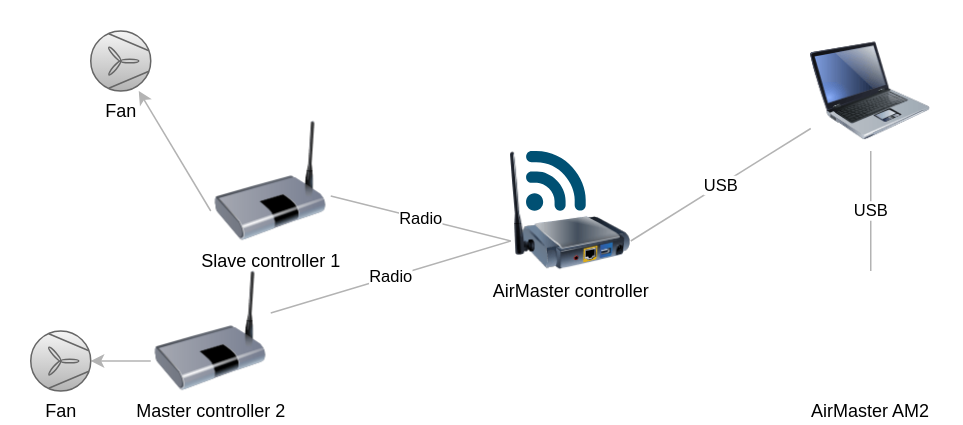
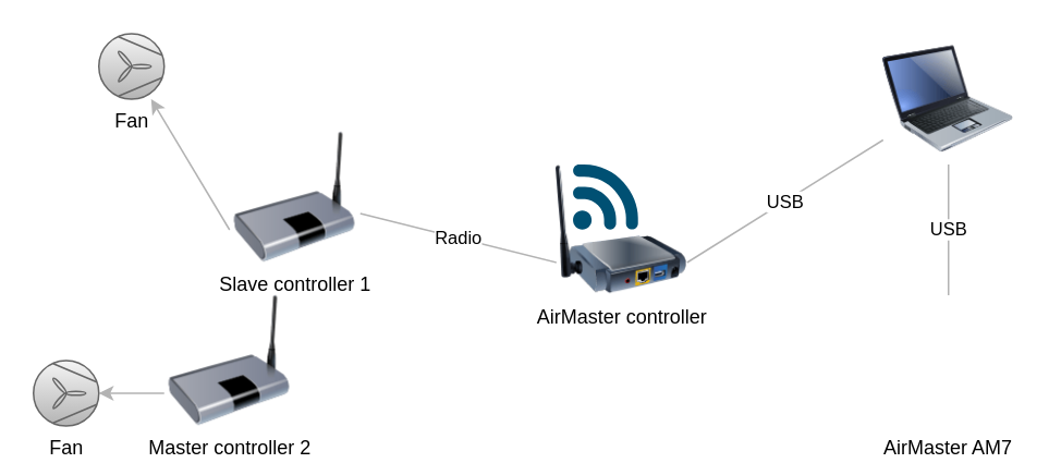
- <mxCell id="11" value="Radio" style="edgeStyle=none;rounded=0;orthogonalLoop=1;jettySize=auto;html=1;strokeColor=#B3B3B3;exitX=0;exitY=0.75;exitDx=0;exitDy=0;endArrow=none;endFill=0;" edge="1" parent="1" source="3" target="10"><mxGeometry relative="1" as="geometry"><mxPoint x="330" y="260" as="sourcePoint" /><mxPoint x="100" y="200" as="targetPoint" /></mxGeometry></mxCell>
- <mxCell id="15" value="AirMaster AM2" style="shape=image;verticalLabelPosition=bottom;labelBackgroundColor=#ffffff;verticalAlign=top;aspect=fixed;imageAspect=0;image=https://ae01.alicdn.com/kf/HTB1zQudLVzqK1RjSZFoq6zfcXXax/Air-Master-2-AM7-p.jpg_q50.jpg;" vertex="1" parent="1"><mxGeometry x="540" y="180" width="80" height="80" as="geometry" /></mxCell>
+ <mxCell id="15" value="AirMaster AM7" style="shape=image;verticalLabelPosition=bottom;labelBackgroundColor=#ffffff;verticalAlign=top;aspect=fixed;imageAspect=0;image=https://ae01.alicdn.com/kf/HTB1zQudLVzqK1RjSZFoq6zfcXXax/Air-Master-2-AM7-p.jpg_q50.jpg;" vertex="1" parent="1"><mxGeometry x="540" y="180" width="80" height="80" as="geometry" /></mxCell>
